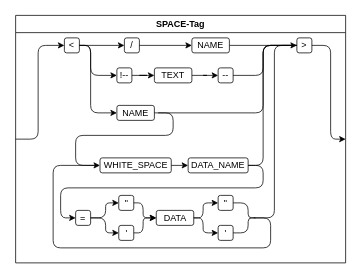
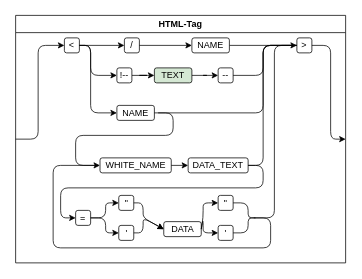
- <mxCell id="2" value="SPACE-Tag" style="swimlane;" vertex="1" parent="1"><mxGeometry x="20" y="20" width="440" height="330" as="geometry"><mxRectangle x="180" y="70" width="130" height="23" as="alternateBounds" /></mxGeometry></mxCell>
+ <mxCell id="2" value="HTML-Tag" style="swimlane;" vertex="1" parent="1"><mxGeometry x="20" y="20" width="440" height="330" as="geometry"><mxRectangle x="180" y="70" width="130" height="23" as="alternateBounds" /></mxGeometry></mxCell>
- <mxCell id="41" value="TEXT" style="rounded=1;whiteSpace=wrap;html=1;" vertex="1" parent="2"><mxGeometry x="185" y="70" width="50" height="20" as="geometry" /></mxCell>
+ <mxCell id="41" value="TEXT" style="rounded=1;whiteSpace=wrap;html=1;fillColor=#d5e8d4;" vertex="1" parent="2"><mxGeometry x="185" y="70" width="50" height="20" as="geometry" /></mxCell>
- <mxCell id="11" value="WHITE_SPACE" style="rounded=1;whiteSpace=wrap;html=1;" vertex="1" parent="2"><mxGeometry x="112.5" y="190" width="95" height="20" as="geometry" /></mxCell>
+ <mxCell id="11" value="WHITE_NAME" style="rounded=1;whiteSpace=wrap;html=1;" vertex="1" parent="2"><mxGeometry x="112.5" y="190" width="95" height="20" as="geometry" /></mxCell>
- <mxCell id="12" value="DATA_NAME" style="rounded=1;whiteSpace=wrap;html=1;" vertex="1" parent="2"><mxGeometry x="230" y="190" width="80" height="20" as="geometry" /></mxCell>
+ <mxCell id="12" value="DATA_TEXT" style="rounded=1;whiteSpace=wrap;html=1;" vertex="1" parent="2"><mxGeometry x="230" y="190" width="80" height="20" as="geometry" /></mxCell>
- <mxCell id="16" value="DATA" style="rounded=1;whiteSpace=wrap;html=1;" vertex="1" parent="2"><mxGeometry x="187.5" y="260" width="50" height="20" as="geometry" /></mxCell>
+ <mxCell id="16" value="DATA" style="rounded=1;whiteSpace=wrap;html=1;" vertex="1" parent="2"><mxGeometry x="197.5" y="275" width="50" height="20" as="geometry" /></mxCell>
